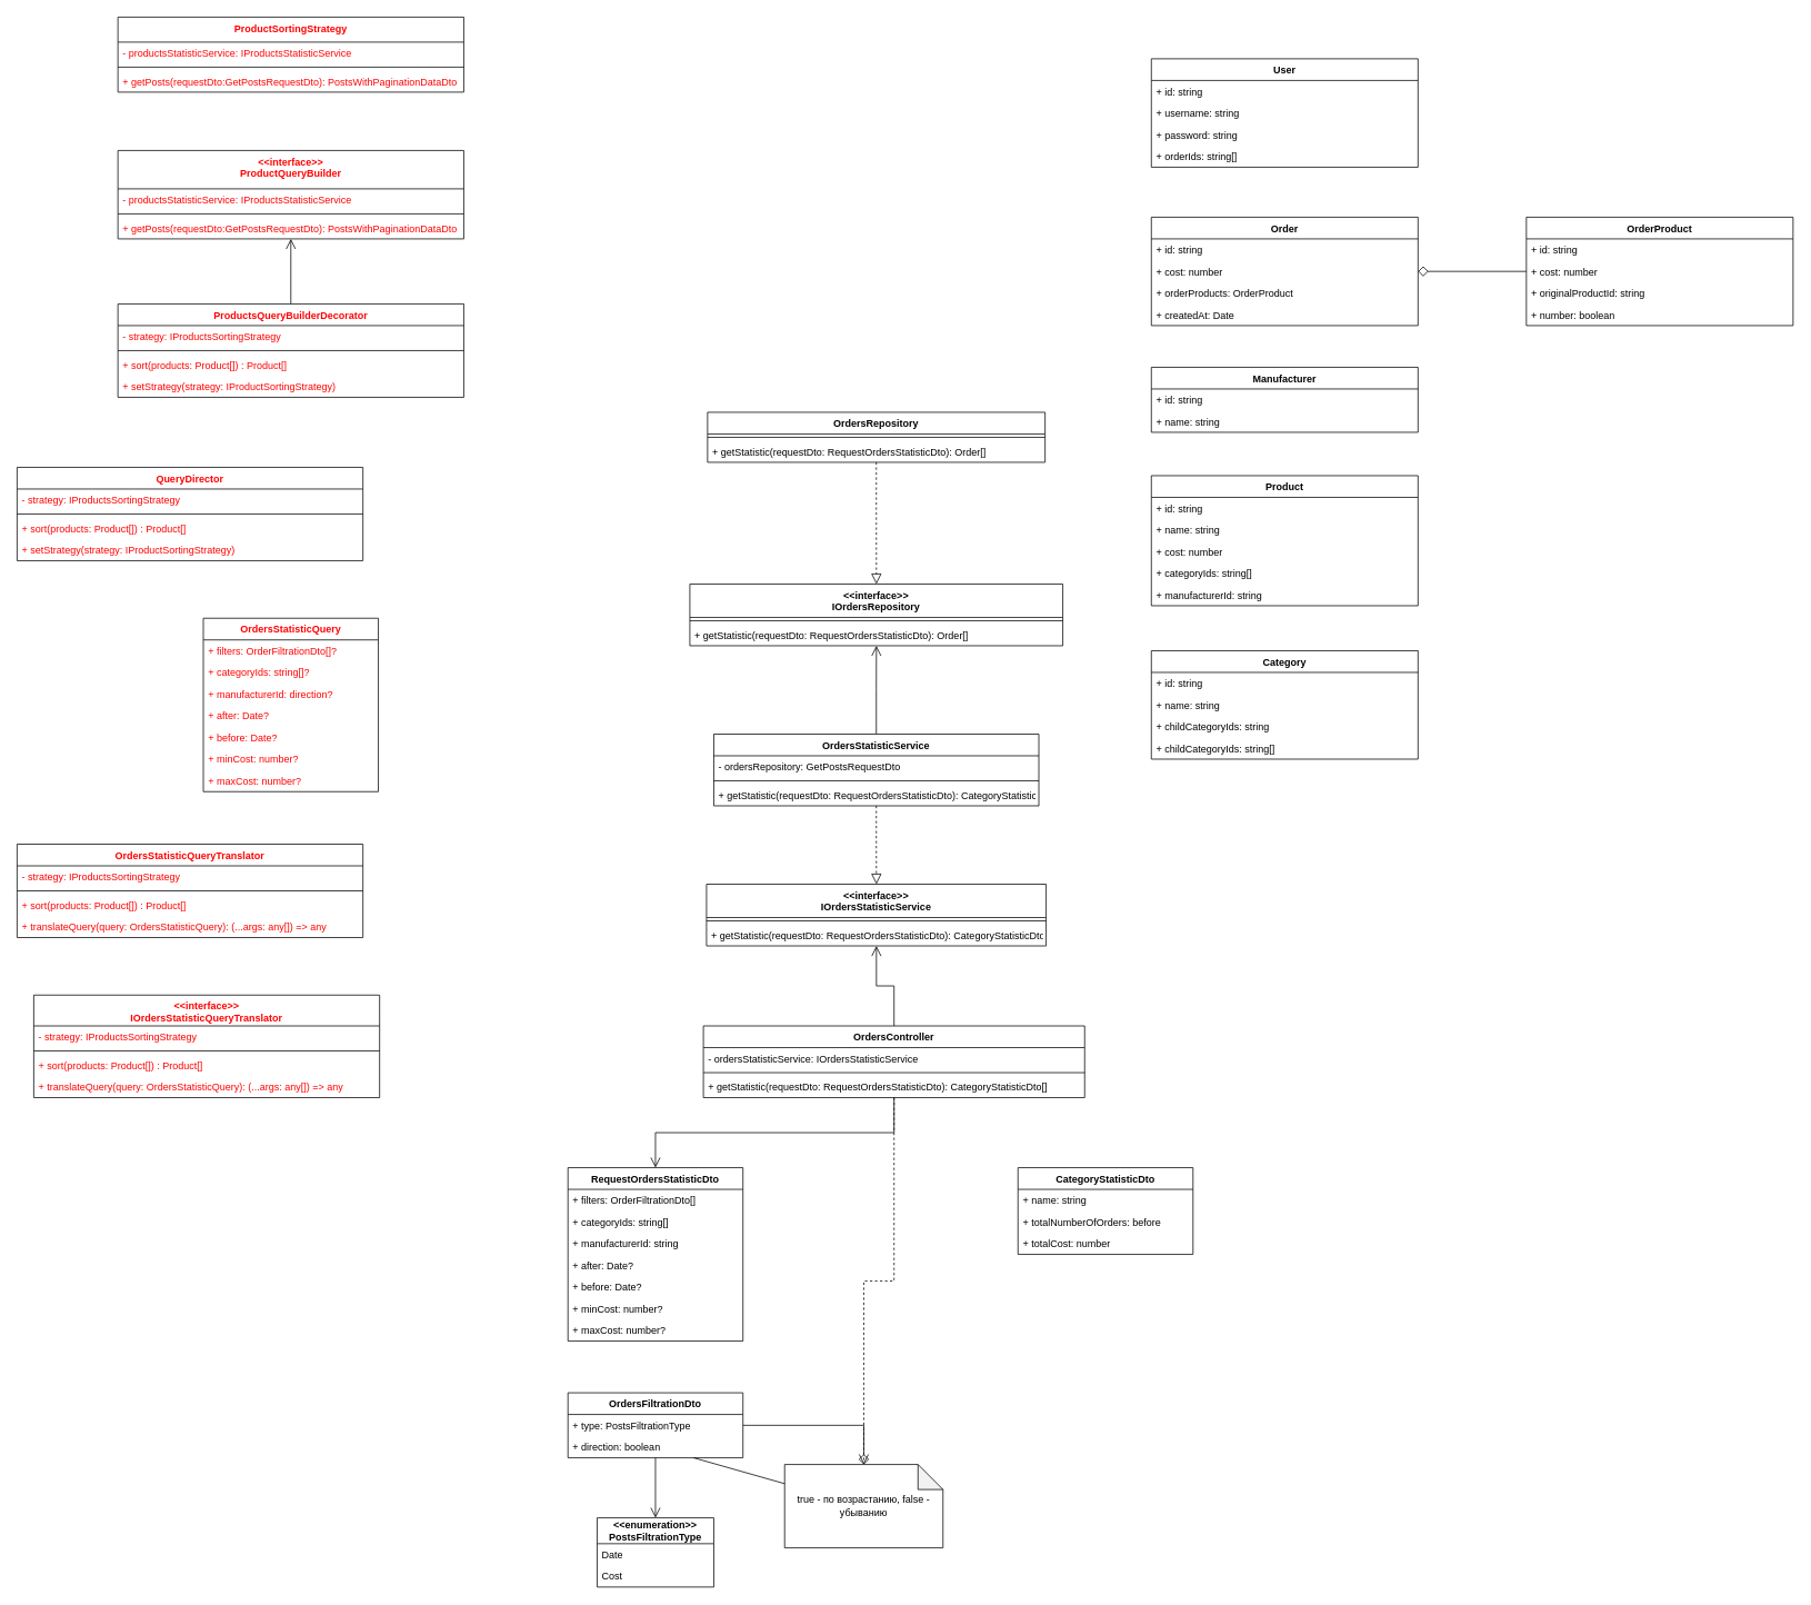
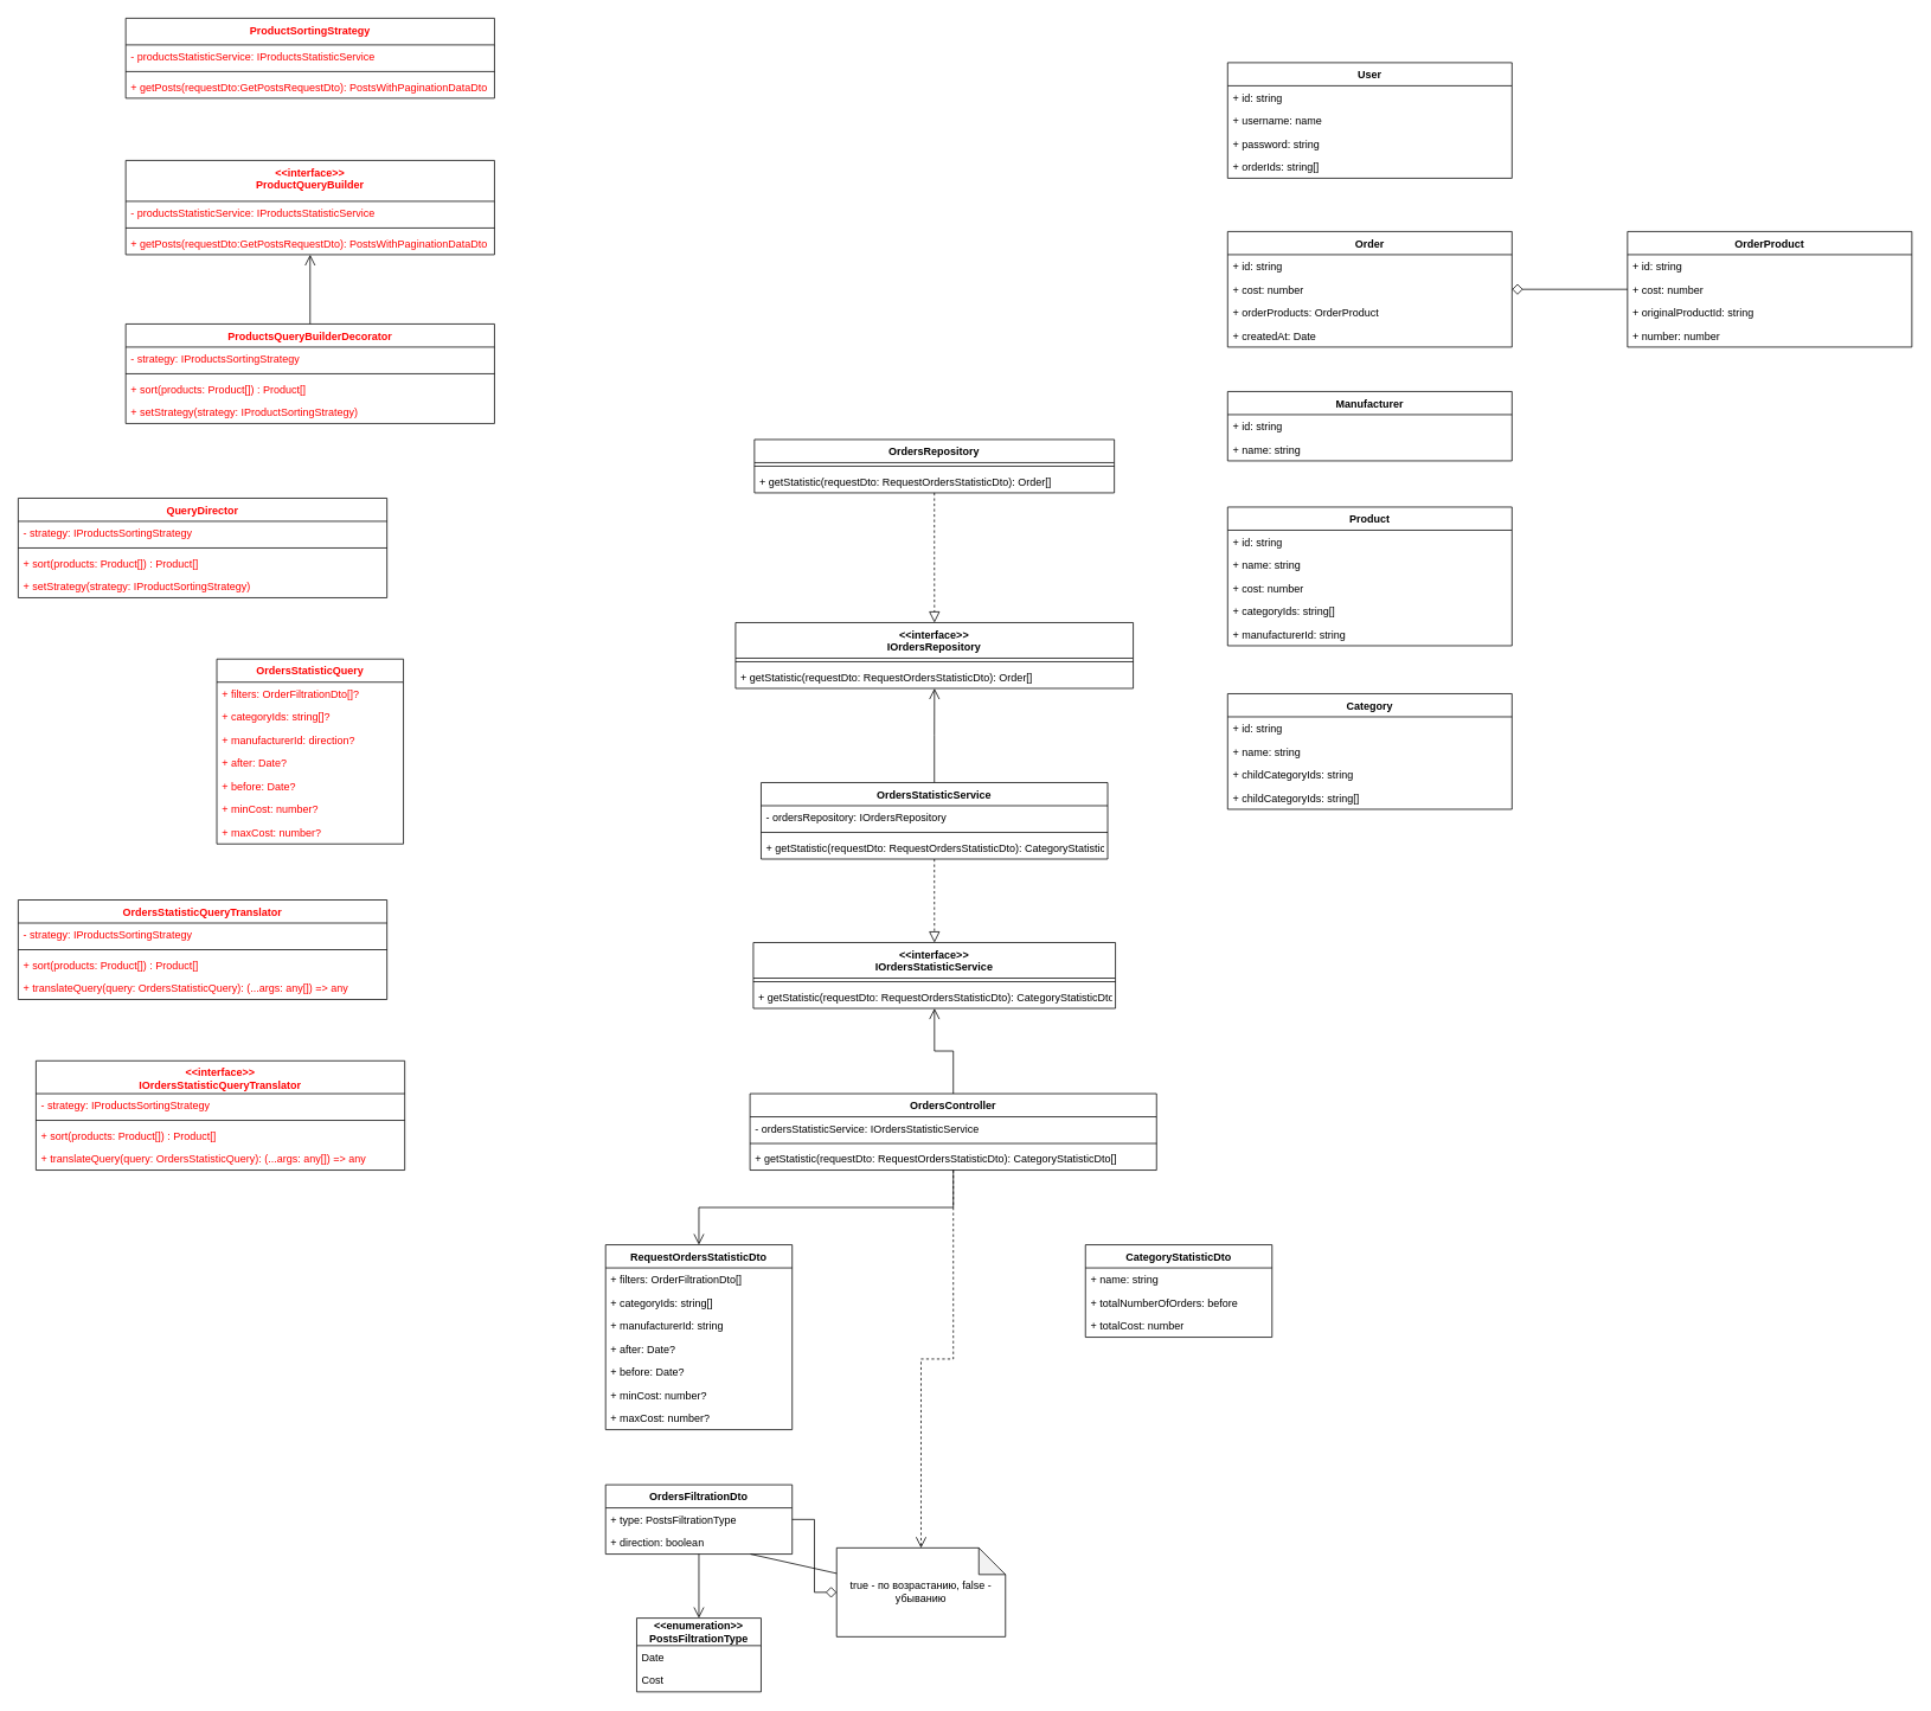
- <mxCell id="60" value="+ username: string&#10;" style="text;strokeColor=none;fillColor=none;align=left;verticalAlign=top;spacingLeft=4;spacingRight=4;overflow=hidden;rotatable=0;points=[[0,0.5],[1,0.5]];portConstraint=eastwest;" vertex="1" parent="58"><mxGeometry y="52" width="320" height="26" as="geometry" /></mxCell>
+ <mxCell id="60" value="+ username: name&#10;" style="text;strokeColor=none;fillColor=none;align=left;verticalAlign=top;spacingLeft=4;spacingRight=4;overflow=hidden;rotatable=0;points=[[0,0.5],[1,0.5]];portConstraint=eastwest;" vertex="1" parent="58"><mxGeometry y="52" width="320" height="26" as="geometry" /></mxCell>
- <mxCell id="68" value="+ number: boolean" style="text;strokeColor=none;fillColor=none;align=left;verticalAlign=top;spacingLeft=4;spacingRight=4;overflow=hidden;rotatable=0;points=[[0,0.5],[1,0.5]];portConstraint=eastwest;" vertex="1" parent="64"><mxGeometry y="104" width="320" height="26" as="geometry" /></mxCell>
+ <mxCell id="68" value="+ number: number" style="text;strokeColor=none;fillColor=none;align=left;verticalAlign=top;spacingLeft=4;spacingRight=4;overflow=hidden;rotatable=0;points=[[0,0.5],[1,0.5]];portConstraint=eastwest;" vertex="1" parent="64"><mxGeometry y="104" width="320" height="26" as="geometry" /></mxCell>
- <mxCell id="12" value="- ordersRepository: GetPostsRequestDto" style="text;strokeColor=none;fillColor=none;align=left;verticalAlign=top;spacingLeft=4;spacingRight=4;overflow=hidden;rotatable=0;points=[[0,0.5],[1,0.5]];portConstraint=eastwest;" vertex="1" parent="11"><mxGeometry y="26" width="390" height="26" as="geometry" /></mxCell>
+ <mxCell id="12" value="- ordersRepository: IOrdersRepository" style="text;strokeColor=none;fillColor=none;align=left;verticalAlign=top;spacingLeft=4;spacingRight=4;overflow=hidden;rotatable=0;points=[[0,0.5],[1,0.5]];portConstraint=eastwest;" vertex="1" parent="11"><mxGeometry y="26" width="390" height="26" as="geometry" /></mxCell>
- <mxCell id="82" value="true - по возрастанию, false - убыванию" style="shape=note;whiteSpace=wrap;html=1;backgroundOutline=1;darkOpacity=0.05;" vertex="1" parent="1"><mxGeometry x="941" y="1756" width="190" height="100" as="geometry" /></mxCell>
+ <mxCell id="82" value="true - по возрастанию, false - убыванию" style="shape=note;whiteSpace=wrap;html=1;backgroundOutline=1;darkOpacity=0.05;" vertex="1" parent="1"><mxGeometry x="941" y="1741" width="190" height="100" as="geometry" /></mxCell>
